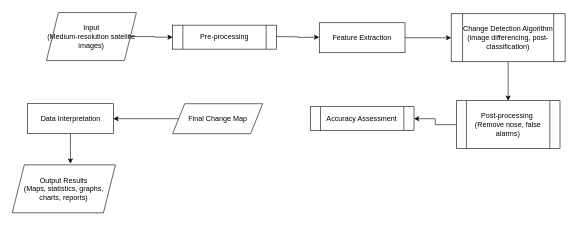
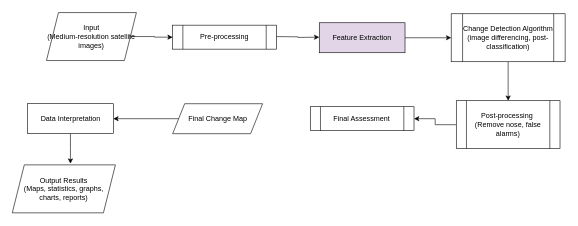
- <mxCell id="5" value="Feature Extraction" style="rounded=0;whiteSpace=wrap;html=1;" vertex="1" parent="1"><mxGeometry x="532" y="37" width="143" height="50" as="geometry" /></mxCell>
+ <mxCell id="5" value="Feature Extraction" style="rounded=0;whiteSpace=wrap;html=1;fillColor=#e1d5e7;" vertex="1" parent="1"><mxGeometry x="532" y="37" width="143" height="50" as="geometry" /></mxCell>
- <mxCell id="10" value="Accuracy Assessment" style="shape=process;whiteSpace=wrap;html=1;backgroundOutline=1;" vertex="1" parent="1"><mxGeometry x="517" y="177" width="173" height="40" as="geometry" /></mxCell>
+ <mxCell id="10" value="Final Assessment" style="shape=process;whiteSpace=wrap;html=1;backgroundOutline=1;" vertex="1" parent="1"><mxGeometry x="517" y="177" width="173" height="40" as="geometry" /></mxCell>
